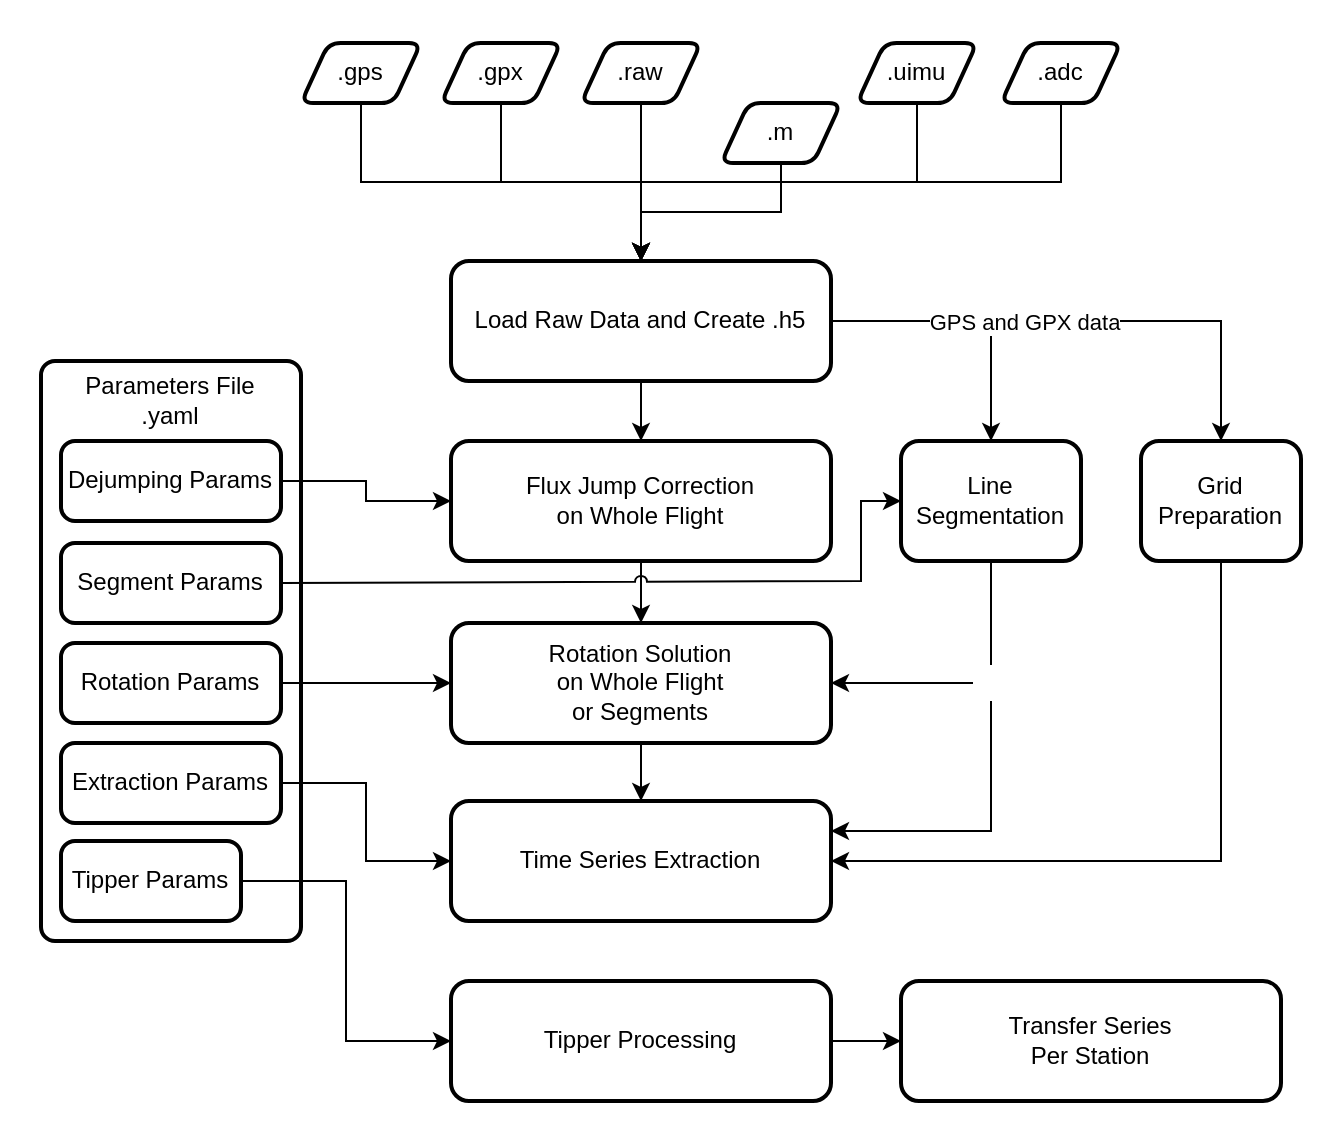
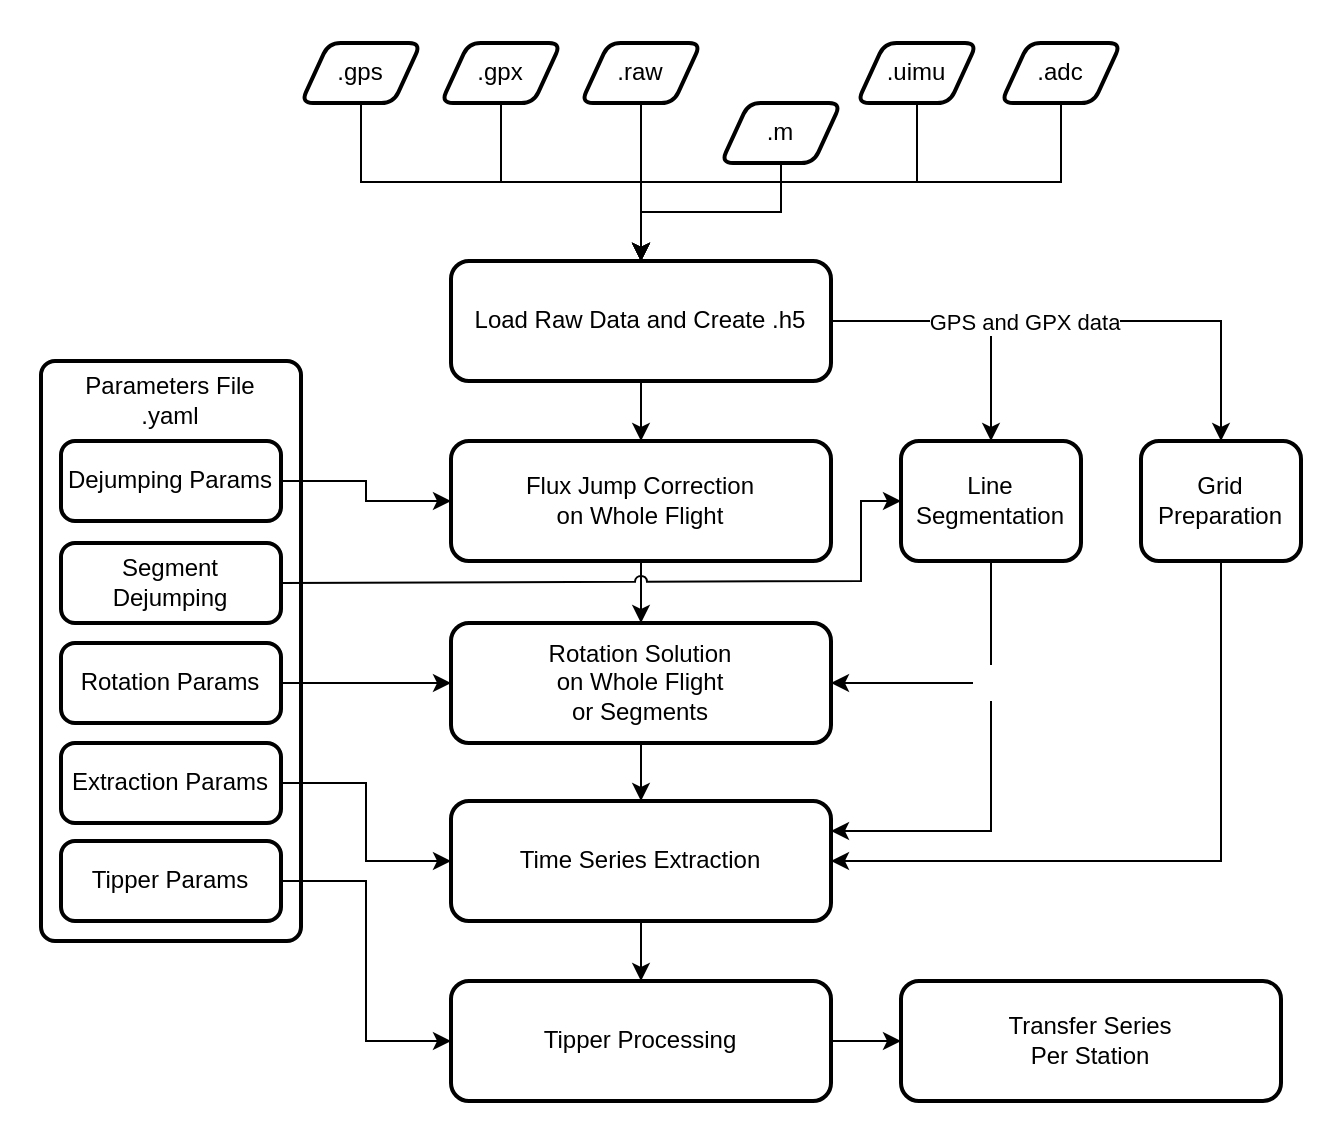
- <mxCell id="46" value="Segment Params" style="rounded=1;whiteSpace=wrap;html=1;absoluteArcSize=1;arcSize=14;strokeWidth=2;" vertex="1" parent="1"><mxGeometry x="30" y="271" width="110" height="40" as="geometry" /></mxCell>
+ <mxCell id="46" value="Segment Dejumping" style="rounded=1;whiteSpace=wrap;html=1;absoluteArcSize=1;arcSize=14;strokeWidth=2;" vertex="1" parent="1"><mxGeometry x="30" y="271" width="110" height="40" as="geometry" /></mxCell>
- <mxCell id="48" value="Tipper Params" style="rounded=1;whiteSpace=wrap;html=1;absoluteArcSize=1;arcSize=14;strokeWidth=2;" vertex="1" parent="1"><mxGeometry x="30" y="420" width="90" height="40" as="geometry" /></mxCell>
+ <mxCell id="48" value="Tipper Params" style="rounded=1;whiteSpace=wrap;html=1;absoluteArcSize=1;arcSize=14;strokeWidth=2;" vertex="1" parent="1"><mxGeometry x="30" y="420" width="110" height="40" as="geometry" /></mxCell>
+ <mxCell id="24" style="edgeStyle=orthogonalEdgeStyle;rounded=0;orthogonalLoop=1;jettySize=auto;html=1;exitX=0.5;exitY=1;exitDx=0;exitDy=0;entryX=0.5;entryY=0;entryDx=0;entryDy=0;" edge="1" parent="1" source="25" target="27"><mxGeometry relative="1" as="geometry" /></mxCell>
